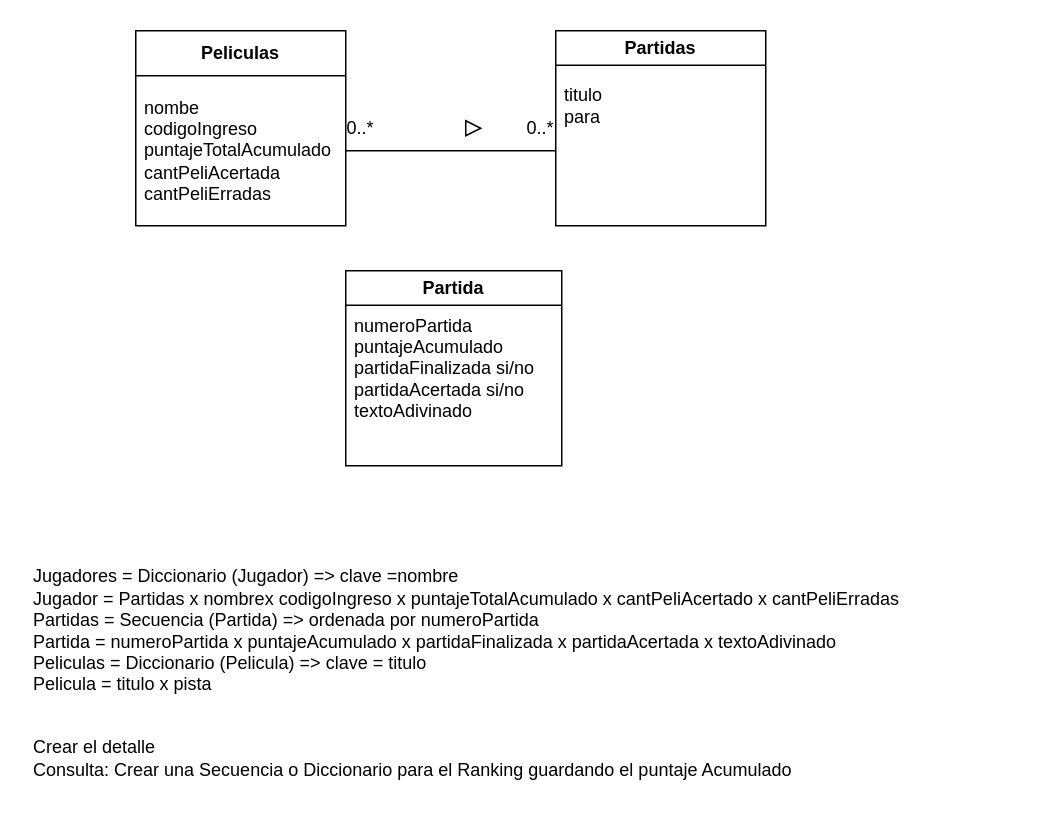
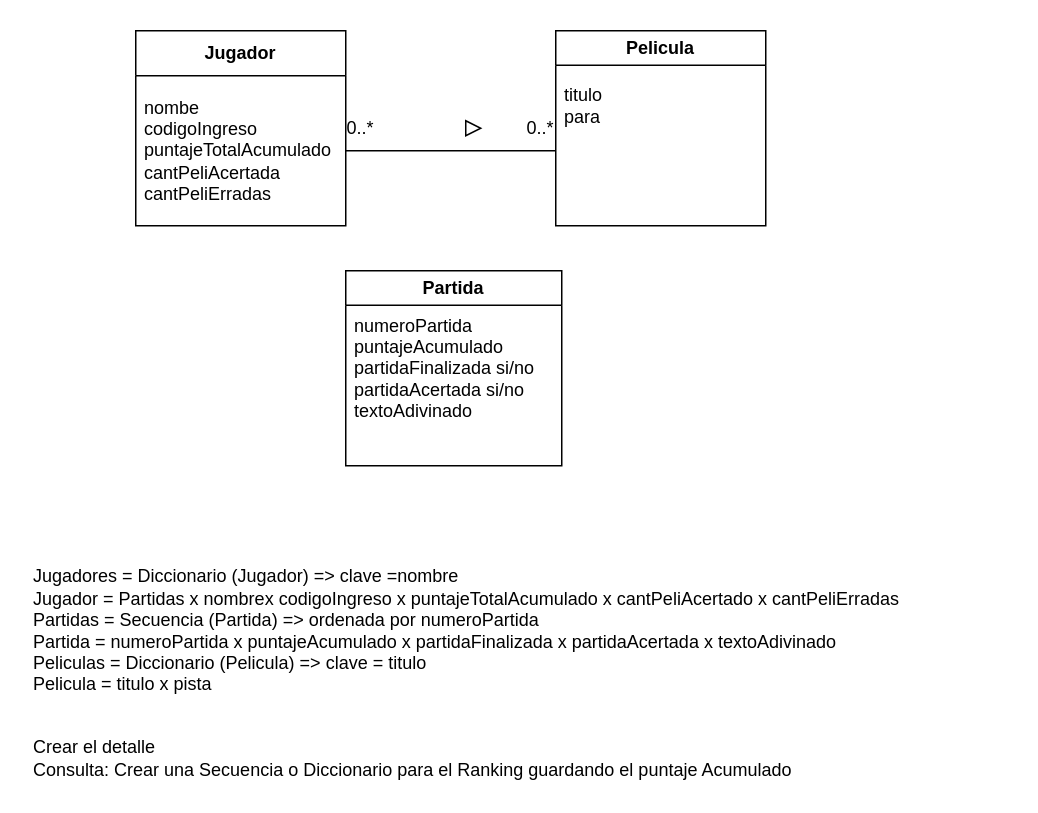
- <mxCell id="4" value="Partidas" style="swimlane;whiteSpace=wrap;html=1;" parent="1" vertex="1"><mxGeometry x="370" y="20" width="140" height="130" as="geometry" /></mxCell>
+ <mxCell id="4" value="Pelicula" style="swimlane;whiteSpace=wrap;html=1;" parent="1" vertex="1"><mxGeometry x="370" y="20" width="140" height="130" as="geometry" /></mxCell>
- <mxCell id="2" value="&lt;b&gt;Peliculas&lt;/b&gt;" style="swimlane;fontStyle=0;childLayout=stackLayout;horizontal=1;startSize=30;horizontalStack=0;resizeParent=1;resizeParentMax=0;resizeLast=0;collapsible=1;marginBottom=0;whiteSpace=wrap;html=1;" parent="1" vertex="1"><mxGeometry x="90" y="20" width="140" height="130" as="geometry" /></mxCell>
+ <mxCell id="2" value="&lt;b&gt;Jugador&lt;/b&gt;" style="swimlane;fontStyle=0;childLayout=stackLayout;horizontal=1;startSize=30;horizontalStack=0;resizeParent=1;resizeParentMax=0;resizeLast=0;collapsible=1;marginBottom=0;whiteSpace=wrap;html=1;" parent="1" vertex="1"><mxGeometry x="90" y="20" width="140" height="130" as="geometry" /></mxCell>
